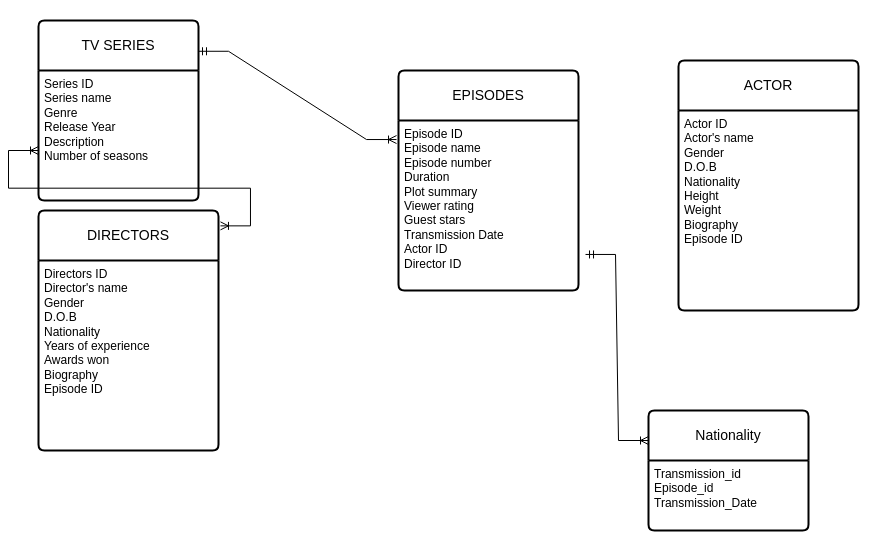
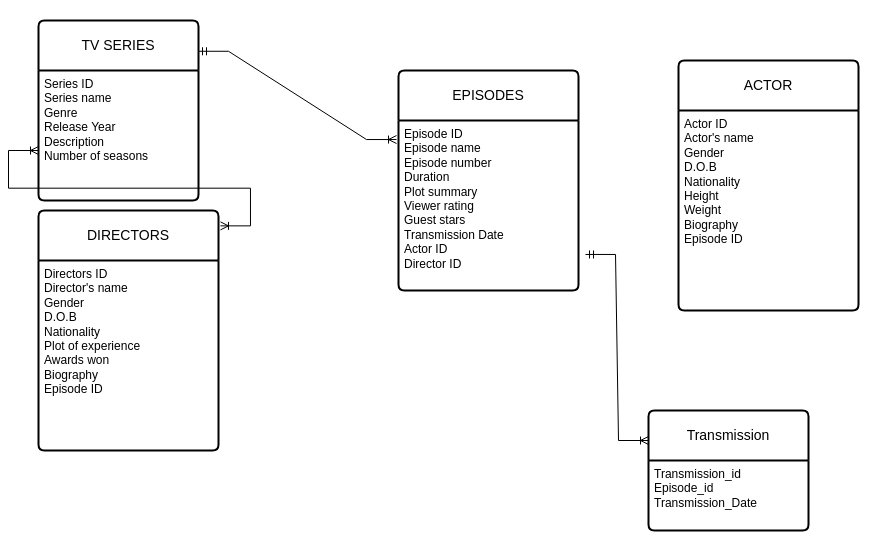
- <mxCell id="7" value="Directors ID&lt;br&gt;Director's name&lt;br&gt;Gender&lt;br&gt;D.O.B&lt;br&gt;Nationality&lt;br&gt;Years of experience&lt;br&gt;Awards won&lt;br&gt;Biography&lt;br&gt;Episode ID&lt;div&gt;&lt;br/&gt;&lt;/div&gt;" style="align=left;strokeColor=none;fillColor=none;spacingLeft=4;fontSize=12;verticalAlign=top;resizable=0;rotatable=0;part=1;html=1;" parent="6" vertex="1"><mxGeometry y="50" width="180" height="190" as="geometry" /></mxCell>
+ <mxCell id="7" value="Directors ID&lt;br&gt;Director's name&lt;br&gt;Gender&lt;br&gt;D.O.B&lt;br&gt;Nationality&lt;br&gt;Plot of experience&lt;br&gt;Awards won&lt;br&gt;Biography&lt;br&gt;Episode ID&lt;div&gt;&lt;br/&gt;&lt;/div&gt;" style="align=left;strokeColor=none;fillColor=none;spacingLeft=4;fontSize=12;verticalAlign=top;resizable=0;rotatable=0;part=1;html=1;" parent="6" vertex="1"><mxGeometry y="50" width="180" height="190" as="geometry" /></mxCell>
- <mxCell id="11" value="Nationality" style="swimlane;childLayout=stackLayout;horizontal=1;startSize=50;horizontalStack=0;rounded=1;fontSize=14;fontStyle=0;strokeWidth=2;resizeParent=0;resizeLast=1;shadow=0;dashed=0;align=center;arcSize=4;whiteSpace=wrap;html=1;" parent="1" vertex="1"><mxGeometry x="630" y="410" width="160" height="120" as="geometry" /></mxCell>
+ <mxCell id="11" value="Transmission" style="swimlane;childLayout=stackLayout;horizontal=1;startSize=50;horizontalStack=0;rounded=1;fontSize=14;fontStyle=0;strokeWidth=2;resizeParent=0;resizeLast=1;shadow=0;dashed=0;align=center;arcSize=4;whiteSpace=wrap;html=1;" parent="1" vertex="1"><mxGeometry x="630" y="410" width="160" height="120" as="geometry" /></mxCell>
